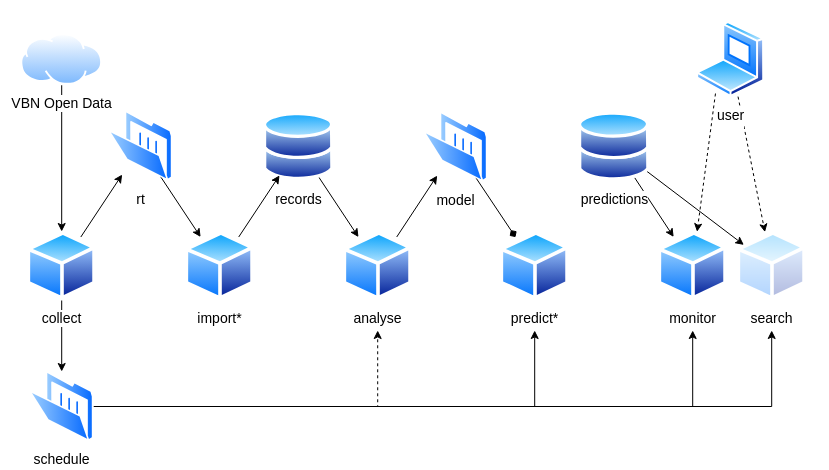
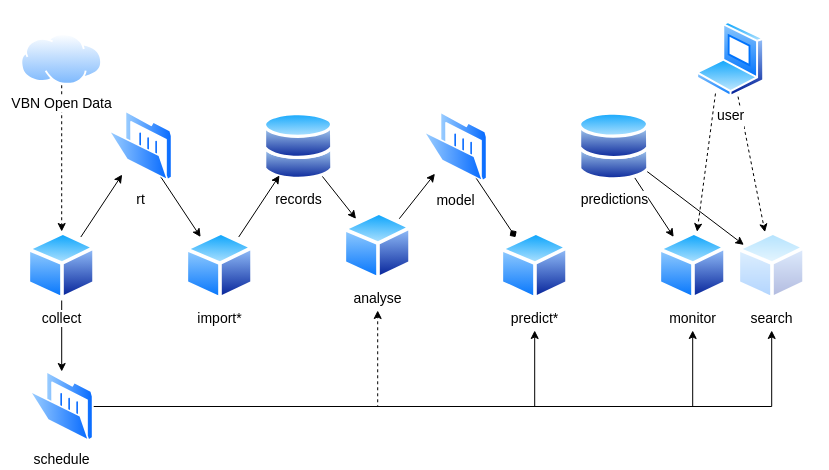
- <mxCell id="9" style="edgeStyle=orthogonalEdgeStyle;rounded=0;orthogonalLoop=1;jettySize=auto;html=1;exitX=0.5;exitY=1;exitDx=0;exitDy=0;entryX=0.5;entryY=0;entryDx=0;entryDy=0;" edge="1" parent="1" source="10" target="13"><mxGeometry relative="1" as="geometry" /></mxCell>
+ <mxCell id="9" style="edgeStyle=orthogonalEdgeStyle;rounded=0;orthogonalLoop=1;jettySize=auto;html=1;exitX=0.5;exitY=1;exitDx=0;exitDy=0;entryX=0.5;entryY=0;entryDx=0;entryDy=0;dashed=1;" edge="1" parent="1" source="10" target="13"><mxGeometry relative="1" as="geometry" /></mxCell>
- <mxCell id="20" value="analyse" style="aspect=fixed;perimeter=ellipsePerimeter;html=1;align=center;shadow=0;dashed=0;spacingTop=3;image;image=img/lib/active_directory/generic_node.svg;fontSize=14;" vertex="1" parent="1"><mxGeometry x="342" y="231" width="70.41" height="69" as="geometry" /></mxCell>
+ <mxCell id="20" value="analyse" style="aspect=fixed;perimeter=ellipsePerimeter;html=1;align=center;shadow=0;dashed=0;spacingTop=3;image;image=img/lib/active_directory/generic_node.svg;fontSize=14;" vertex="1" parent="1"><mxGeometry x="342" y="211" width="70.41" height="69" as="geometry" /></mxCell>
